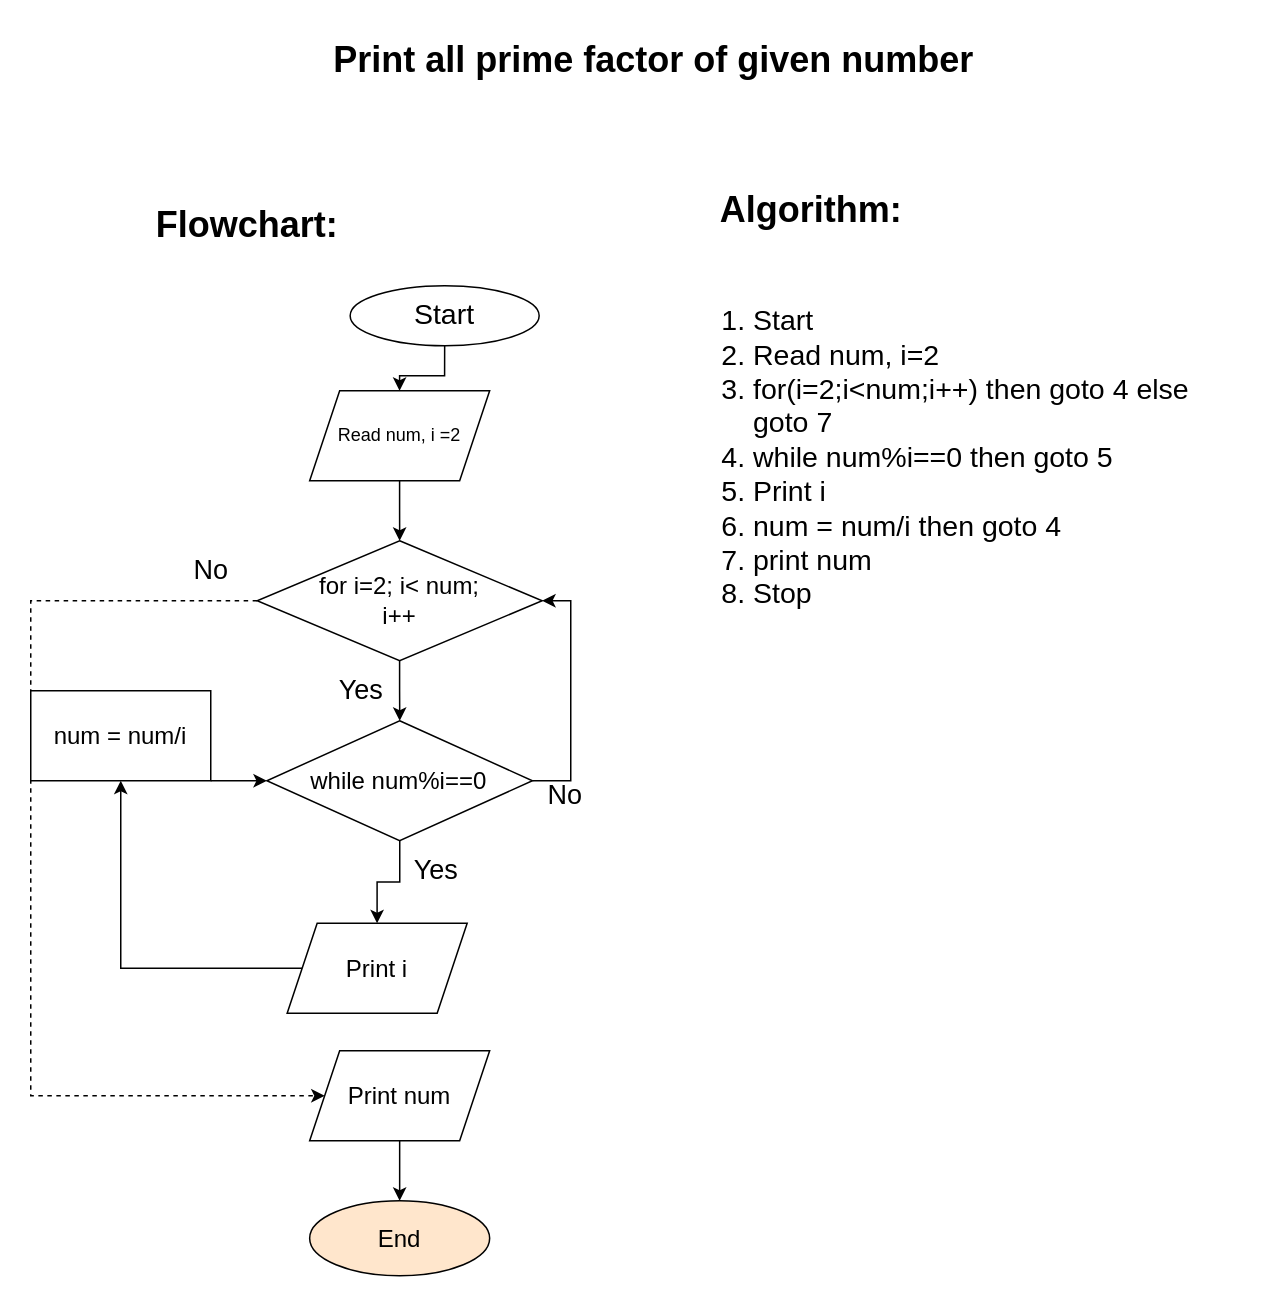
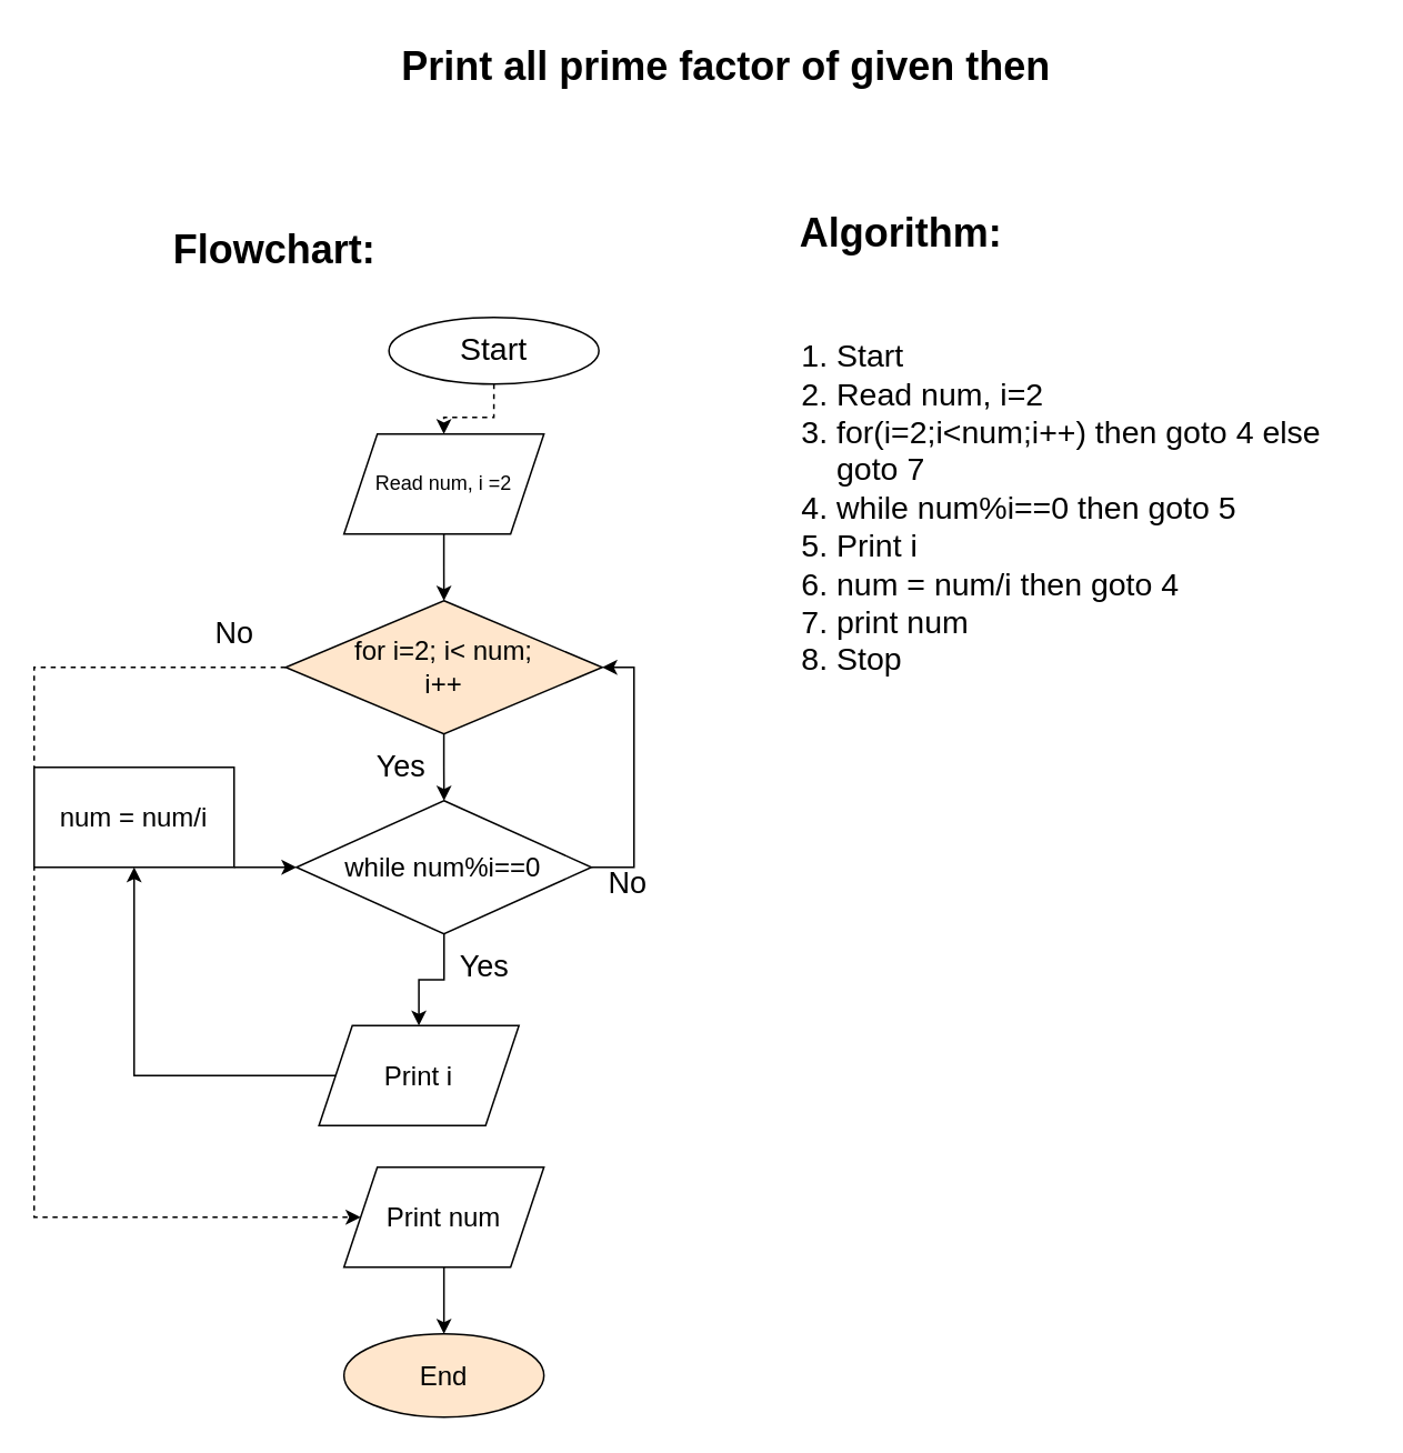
- <mxCell id="6" value="Print all prime factor of given number" style="text;strokeColor=none;fillColor=none;html=1;fontSize=24;fontStyle=1;verticalAlign=middle;align=center;" parent="1" vertex="1"><mxGeometry x="70" y="20" width="730" height="40" as="geometry" /></mxCell>
+ <mxCell id="6" value="Print all prime factor of given then" style="text;strokeColor=none;fillColor=none;html=1;fontSize=24;fontStyle=1;verticalAlign=middle;align=center;" parent="1" vertex="1"><mxGeometry x="70" y="20" width="730" height="40" as="geometry" /></mxCell>
- <mxCell id="2" value="" style="edgeStyle=orthogonalEdgeStyle;rounded=0;orthogonalLoop=1;jettySize=auto;html=1;" parent="1" source="3" target="9" edge="1"><mxGeometry relative="1" as="geometry" /></mxCell>
+ <mxCell id="2" value="" style="edgeStyle=orthogonalEdgeStyle;rounded=0;orthogonalLoop=1;jettySize=auto;html=1;dashed=1;" parent="1" source="3" target="9" edge="1"><mxGeometry relative="1" as="geometry" /></mxCell>
- <mxCell id="13" value="for i=2; i&amp;lt; num;&lt;br&gt;i++" style="rhombus;whiteSpace=wrap;html=1;fontSize=16;" parent="1" vertex="1"><mxGeometry x="170.94" y="360" width="190" height="80" as="geometry" /></mxCell>
+ <mxCell id="13" value="for i=2; i&amp;lt; num;&lt;br&gt;i++" style="rhombus;whiteSpace=wrap;html=1;fontSize=16;fillColor=#ffe6cc;" parent="1" vertex="1"><mxGeometry x="170.94" y="360" width="190" height="80" as="geometry" /></mxCell>
